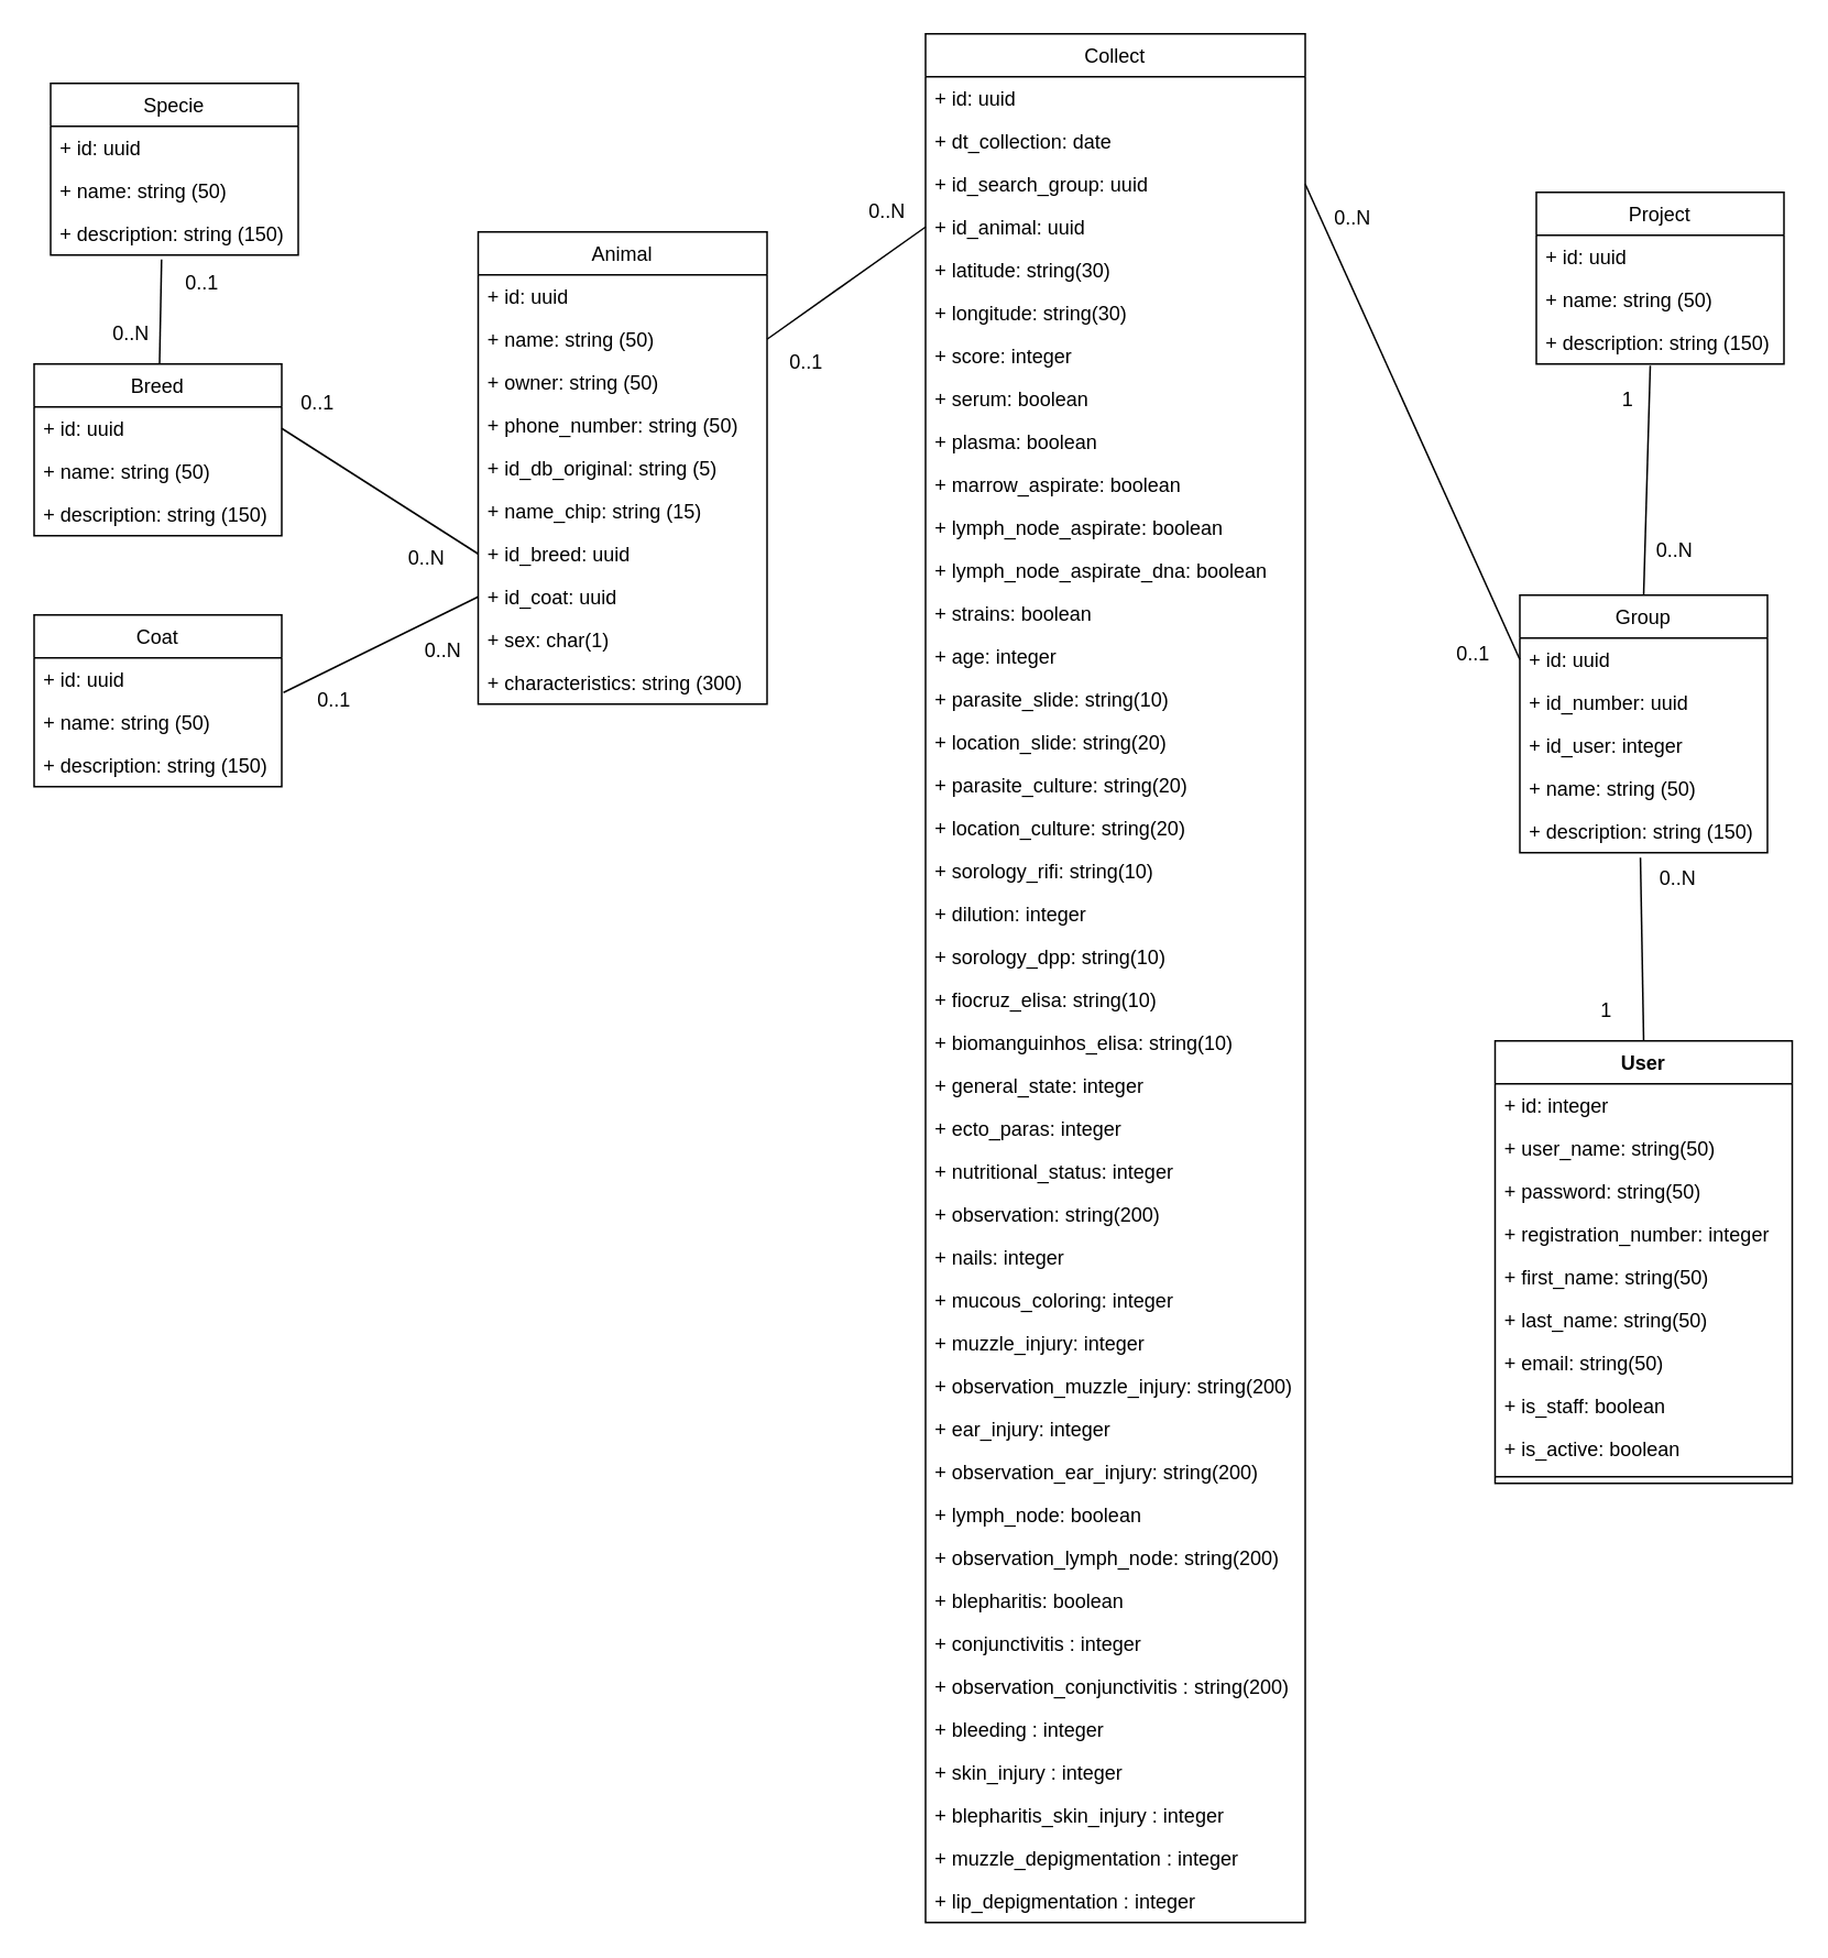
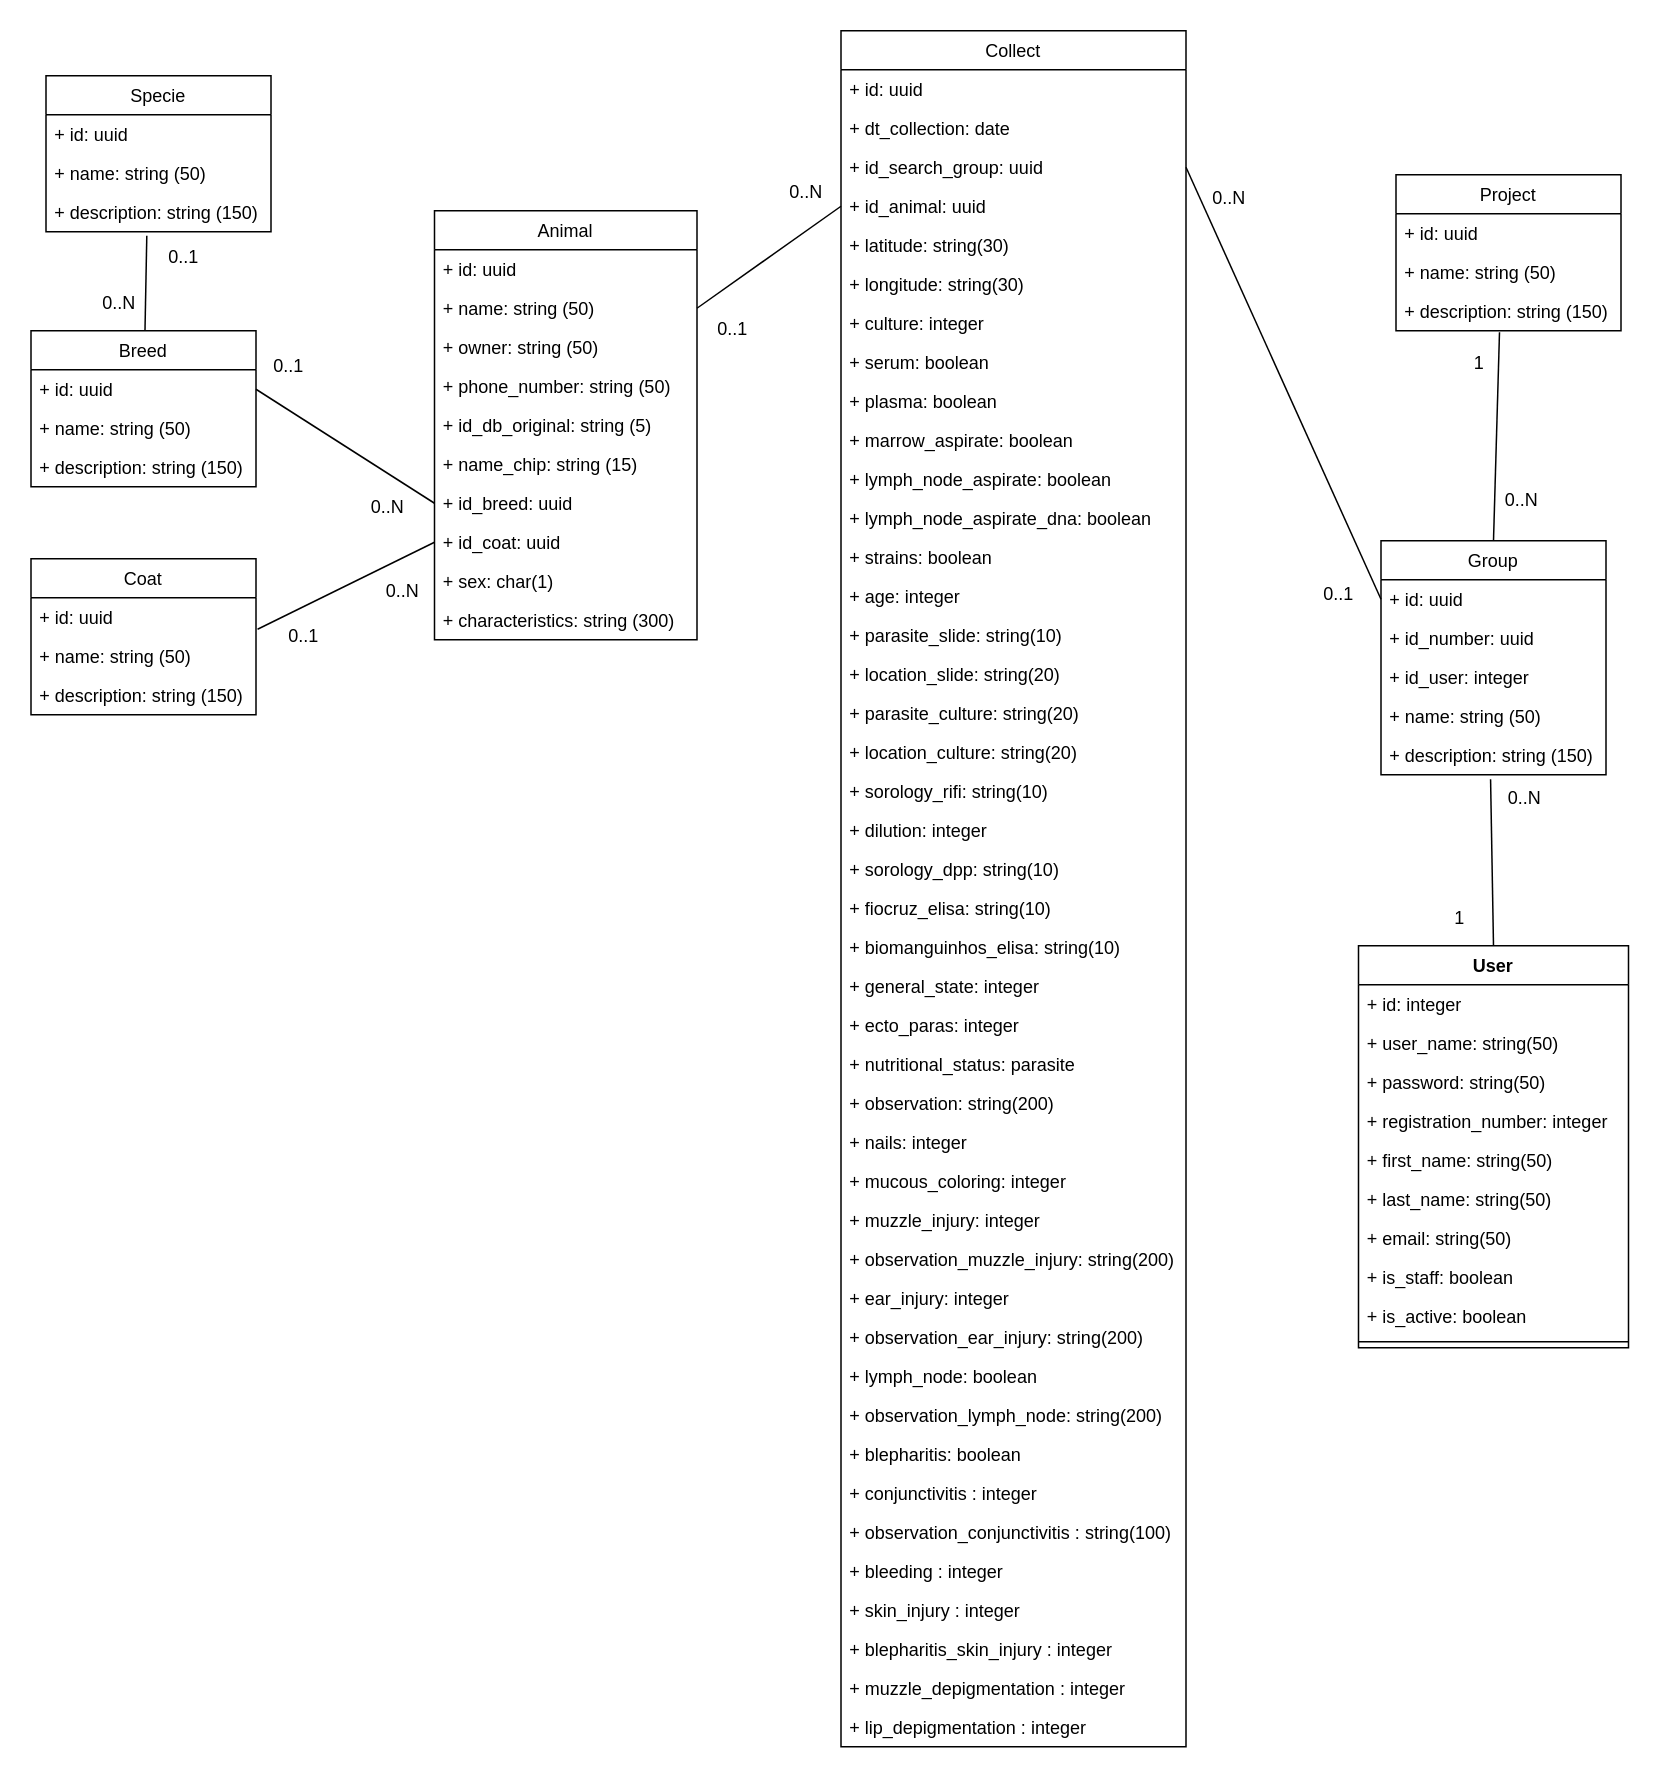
- <mxCell id="28" value="+ score: integer" style="text;strokeColor=none;fillColor=none;align=left;verticalAlign=top;spacingLeft=4;spacingRight=4;overflow=hidden;rotatable=0;points=[[0,0.5],[1,0.5]];portConstraint=eastwest;" parent="21" vertex="1"><mxGeometry y="182" width="230" height="26" as="geometry" /></mxCell>
+ <mxCell id="28" value="+ culture: integer" style="text;strokeColor=none;fillColor=none;align=left;verticalAlign=top;spacingLeft=4;spacingRight=4;overflow=hidden;rotatable=0;points=[[0,0.5],[1,0.5]];portConstraint=eastwest;" parent="21" vertex="1"><mxGeometry y="182" width="230" height="26" as="geometry" /></mxCell>
- <mxCell id="47" value="+ nutritional_status: integer" style="text;strokeColor=none;fillColor=none;align=left;verticalAlign=top;spacingLeft=4;spacingRight=4;overflow=hidden;rotatable=0;points=[[0,0.5],[1,0.5]];portConstraint=eastwest;" parent="21" vertex="1"><mxGeometry y="676" width="230" height="26" as="geometry" /></mxCell>
+ <mxCell id="47" value="+ nutritional_status: parasite" style="text;strokeColor=none;fillColor=none;align=left;verticalAlign=top;spacingLeft=4;spacingRight=4;overflow=hidden;rotatable=0;points=[[0,0.5],[1,0.5]];portConstraint=eastwest;" parent="21" vertex="1"><mxGeometry y="676" width="230" height="26" as="geometry" /></mxCell>
- <mxCell id="59" value="+ observation_conjunctivitis : string(200)" style="text;strokeColor=none;fillColor=none;align=left;verticalAlign=top;spacingLeft=4;spacingRight=4;overflow=hidden;rotatable=0;points=[[0,0.5],[1,0.5]];portConstraint=eastwest;" parent="21" vertex="1"><mxGeometry y="988" width="230" height="26" as="geometry" /></mxCell>
+ <mxCell id="59" value="+ observation_conjunctivitis : string(100)" style="text;strokeColor=none;fillColor=none;align=left;verticalAlign=top;spacingLeft=4;spacingRight=4;overflow=hidden;rotatable=0;points=[[0,0.5],[1,0.5]];portConstraint=eastwest;" parent="21" vertex="1"><mxGeometry y="988" width="230" height="26" as="geometry" /></mxCell>
